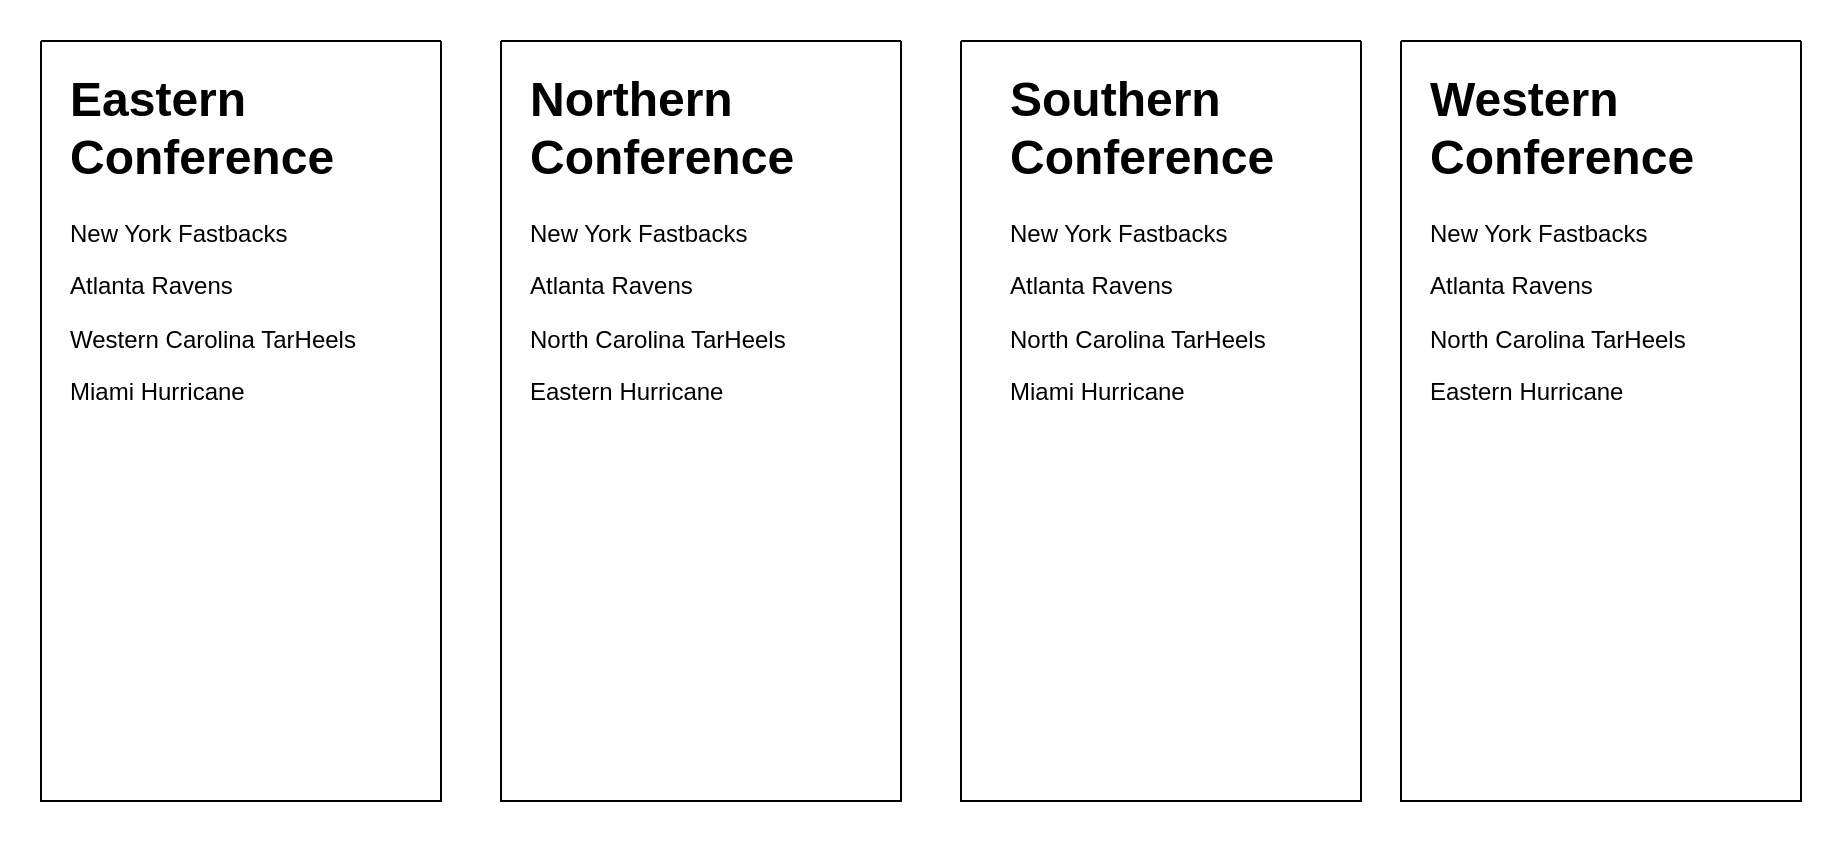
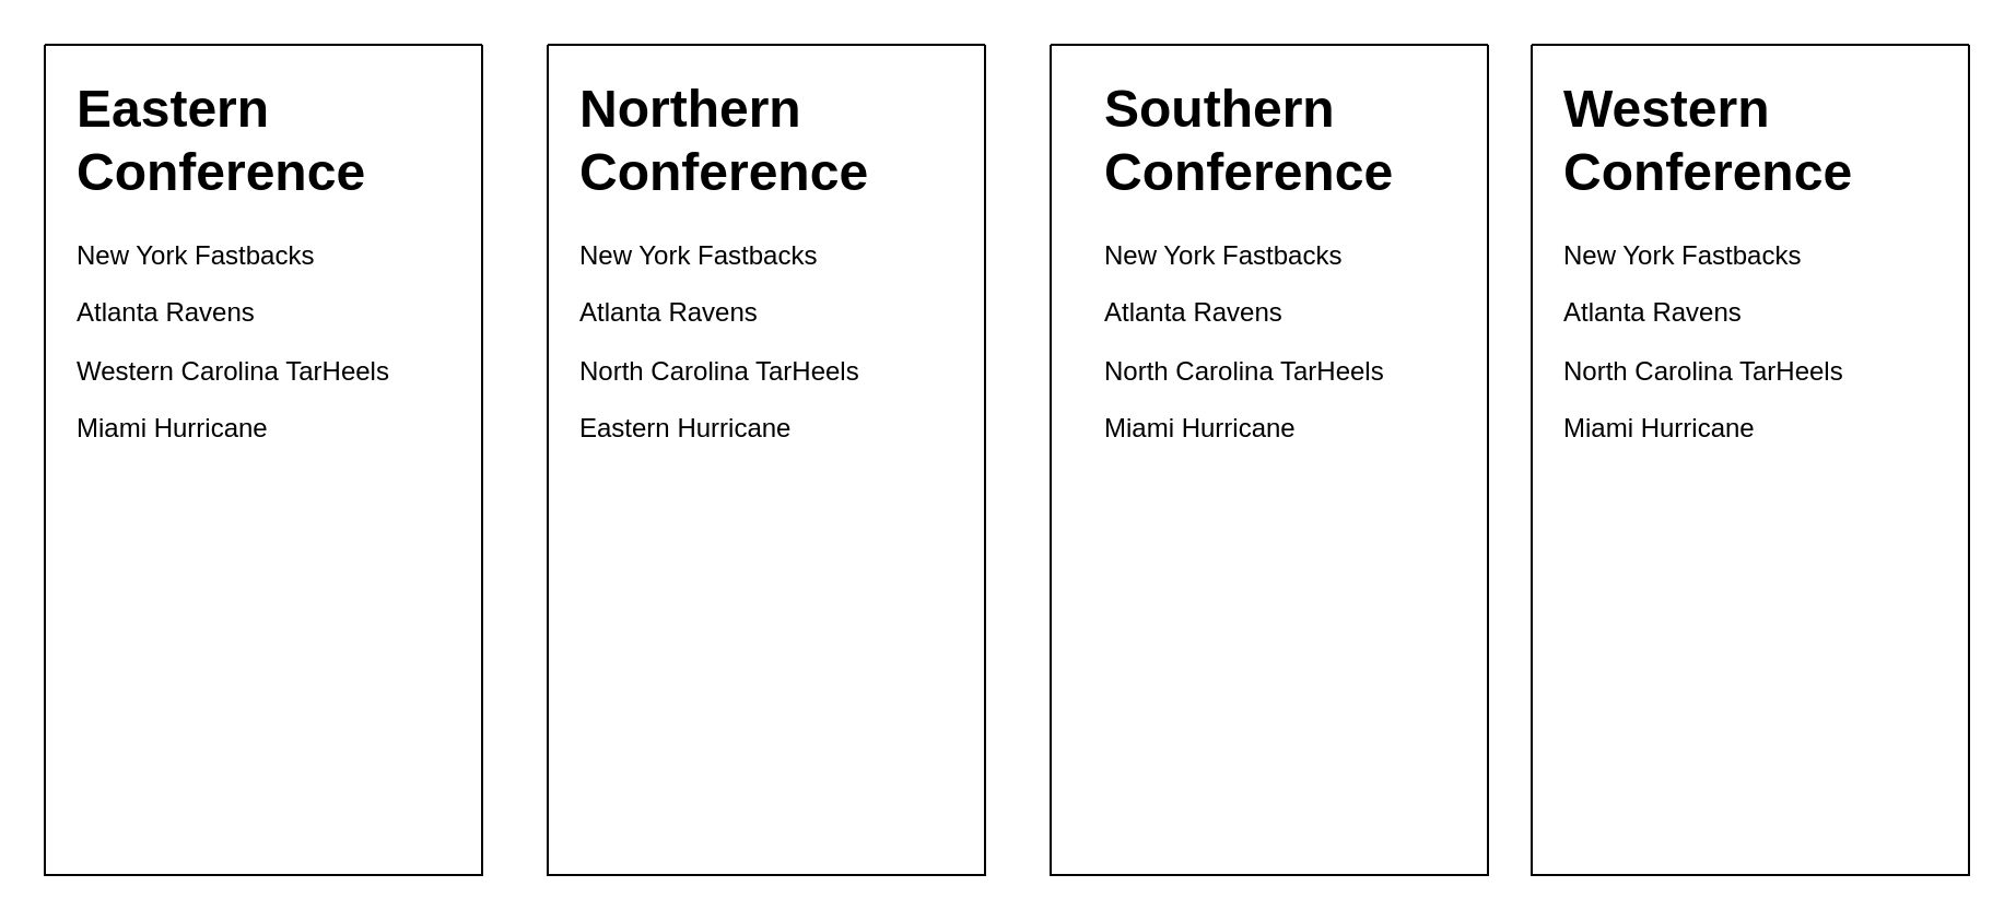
- <mxCell id="9" value="&lt;h1&gt;Western Conference&lt;/h1&gt;&lt;p&gt;New York Fastbacks&lt;/p&gt;&lt;p&gt;Atlanta Ravens&lt;/p&gt;&lt;p&gt;North Carolina TarHeels&lt;/p&gt;&lt;p&gt;Eastern Hurricane&lt;/p&gt;&lt;p&gt;etc...&lt;/p&gt;" style="text;html=1;strokeColor=none;fillColor=none;spacing=5;spacingTop=-20;whiteSpace=wrap;overflow=hidden;rounded=0;" parent="8" vertex="1"><mxGeometry x="10" y="10" width="190" height="180" as="geometry" /></mxCell>
+ <mxCell id="9" value="&lt;h1&gt;Western Conference&lt;/h1&gt;&lt;p&gt;New York Fastbacks&lt;/p&gt;&lt;p&gt;Atlanta Ravens&lt;/p&gt;&lt;p&gt;North Carolina TarHeels&lt;/p&gt;&lt;p&gt;Miami Hurricane&lt;/p&gt;&lt;p&gt;etc...&lt;/p&gt;" style="text;html=1;strokeColor=none;fillColor=none;spacing=5;spacingTop=-20;whiteSpace=wrap;overflow=hidden;rounded=0;" parent="8" vertex="1"><mxGeometry x="10" y="10" width="190" height="180" as="geometry" /></mxCell>
